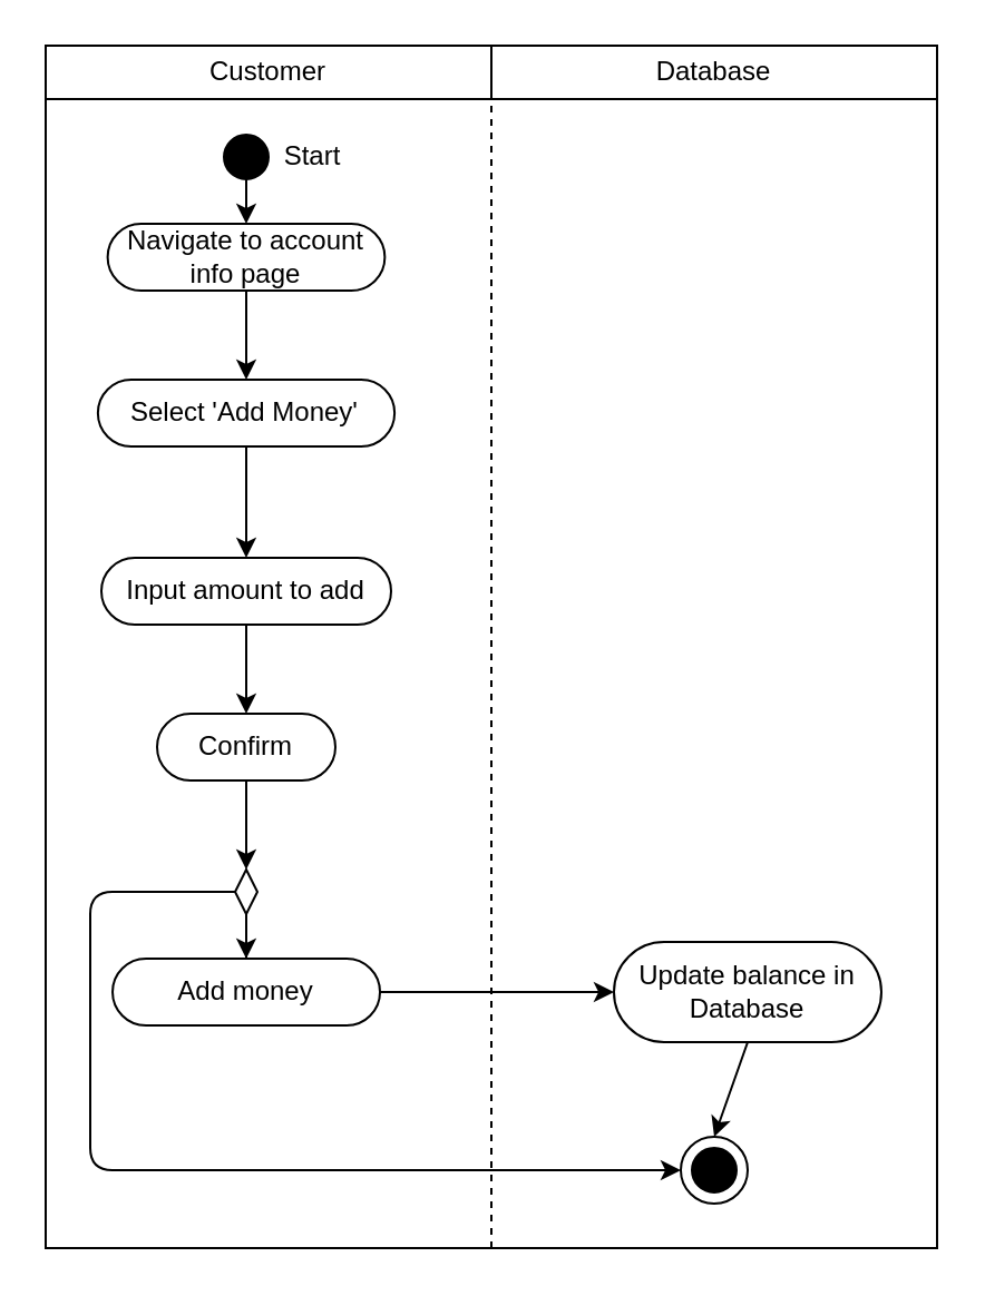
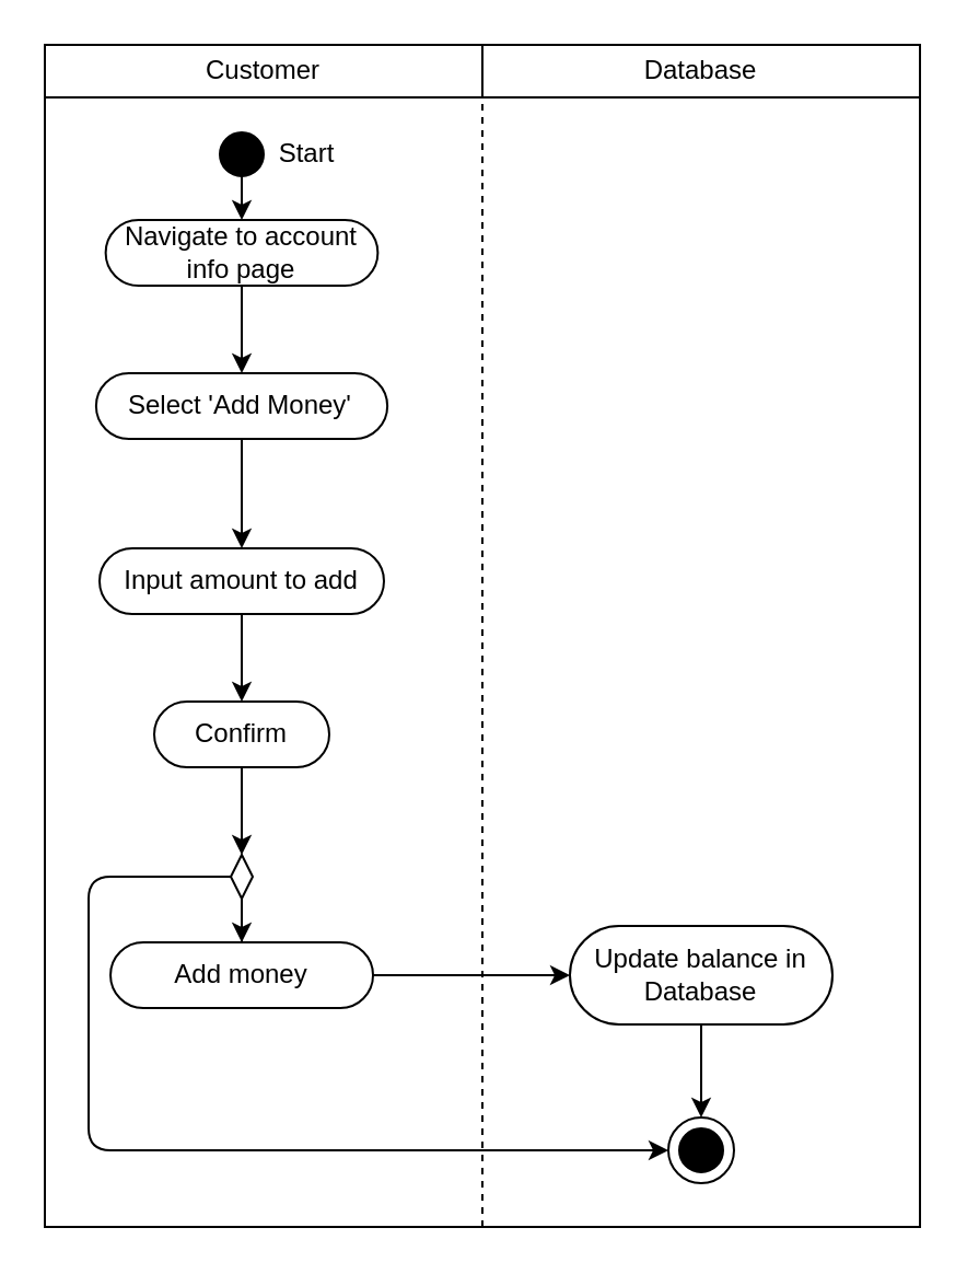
- <mxCell id="24" value="Update balance in Database" style="whiteSpace=wrap;html=1;rounded=1;fillColor=none;arcSize=50;" vertex="1" parent="1"><mxGeometry x="275" y="422.5" width="120" height="45" as="geometry" /></mxCell>
+ <mxCell id="24" value="Update balance in Database" style="whiteSpace=wrap;html=1;rounded=1;fillColor=none;arcSize=50;" vertex="1" parent="1"><mxGeometry x="260" y="422.5" width="120" height="45" as="geometry" /></mxCell>
